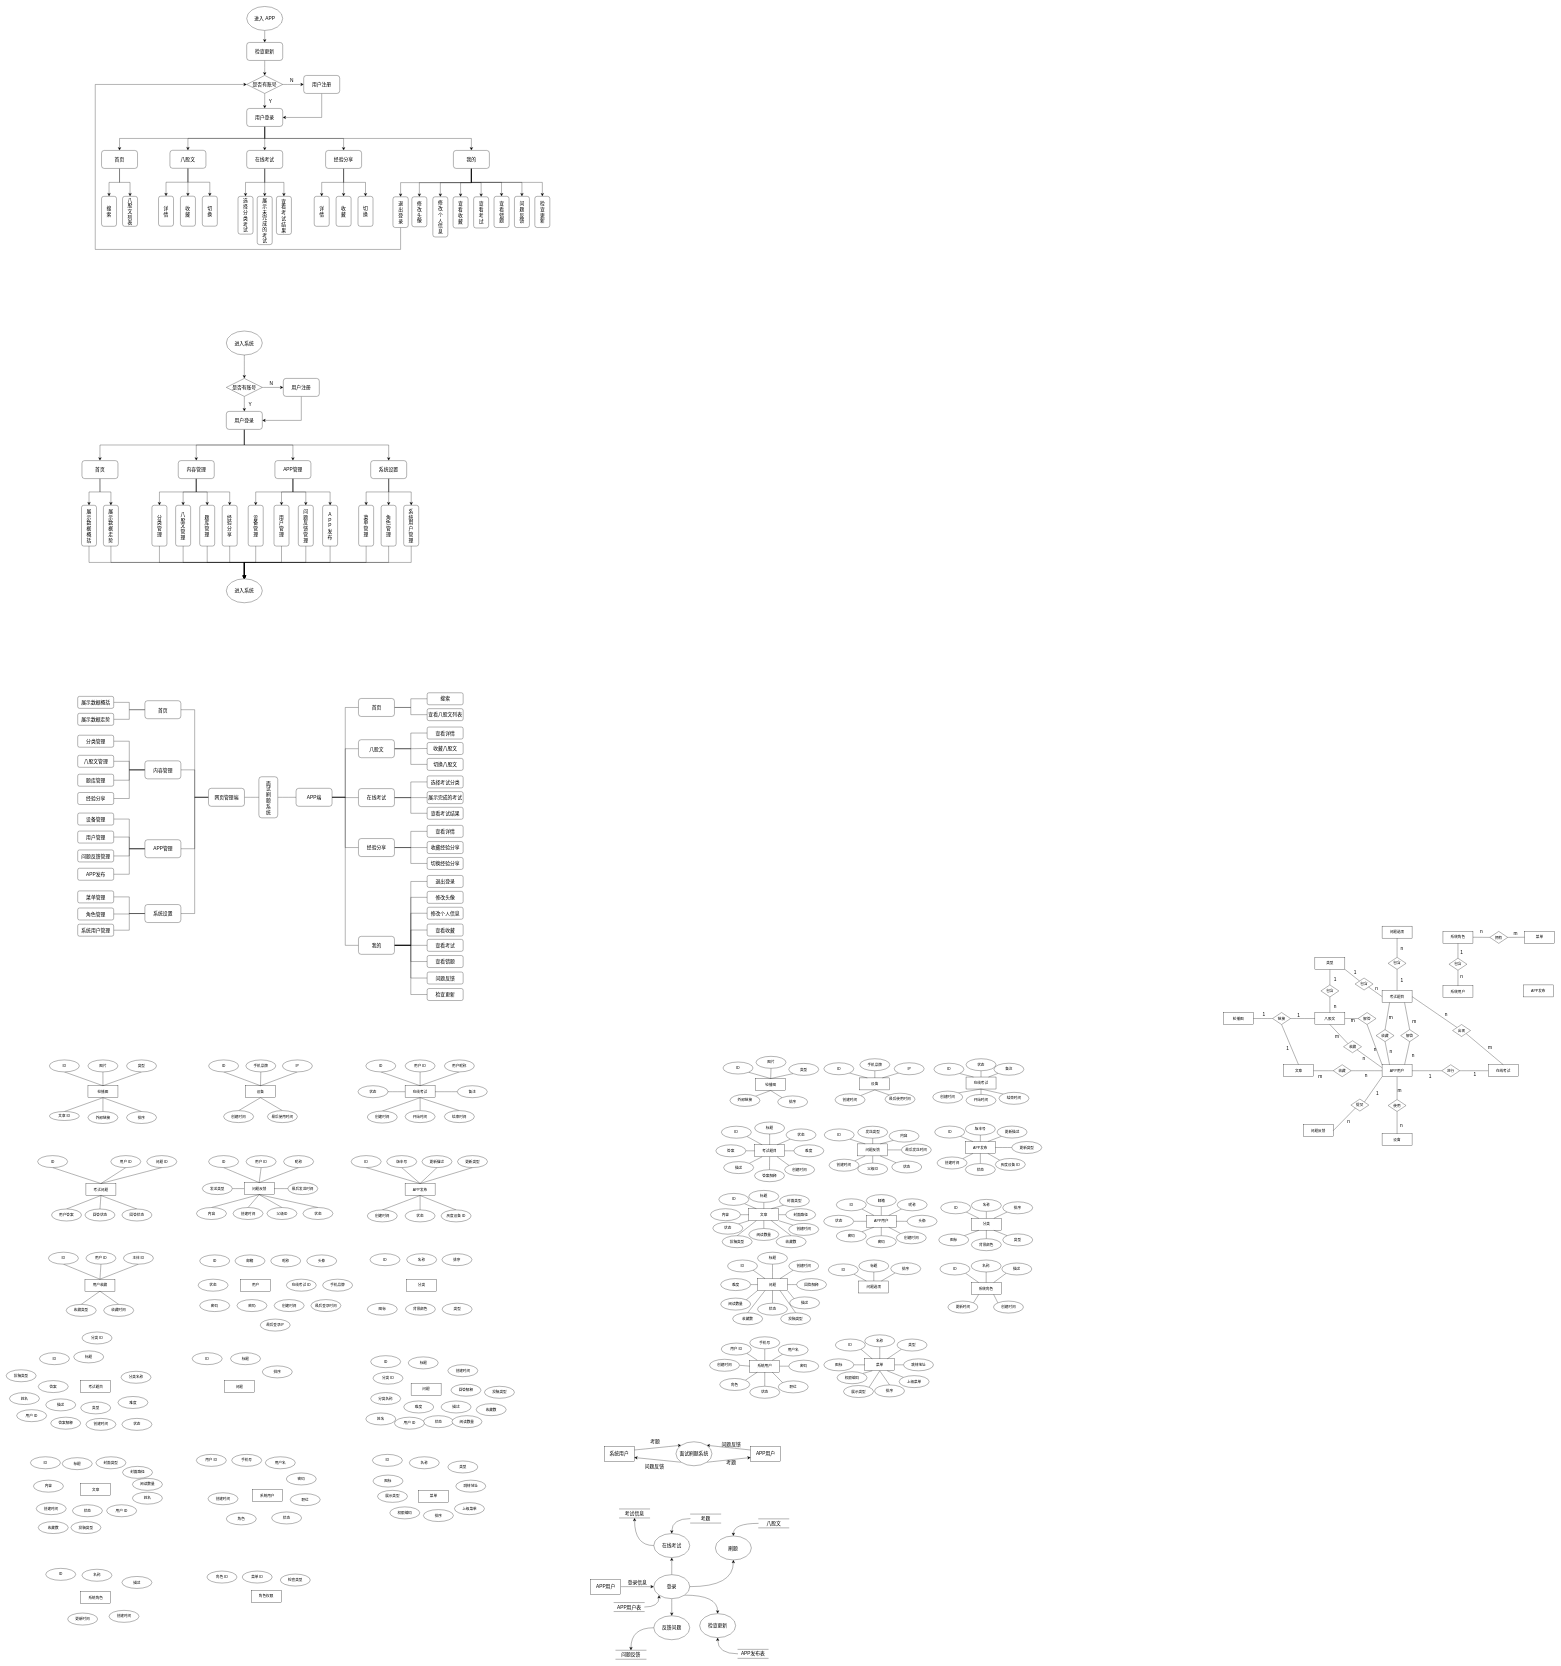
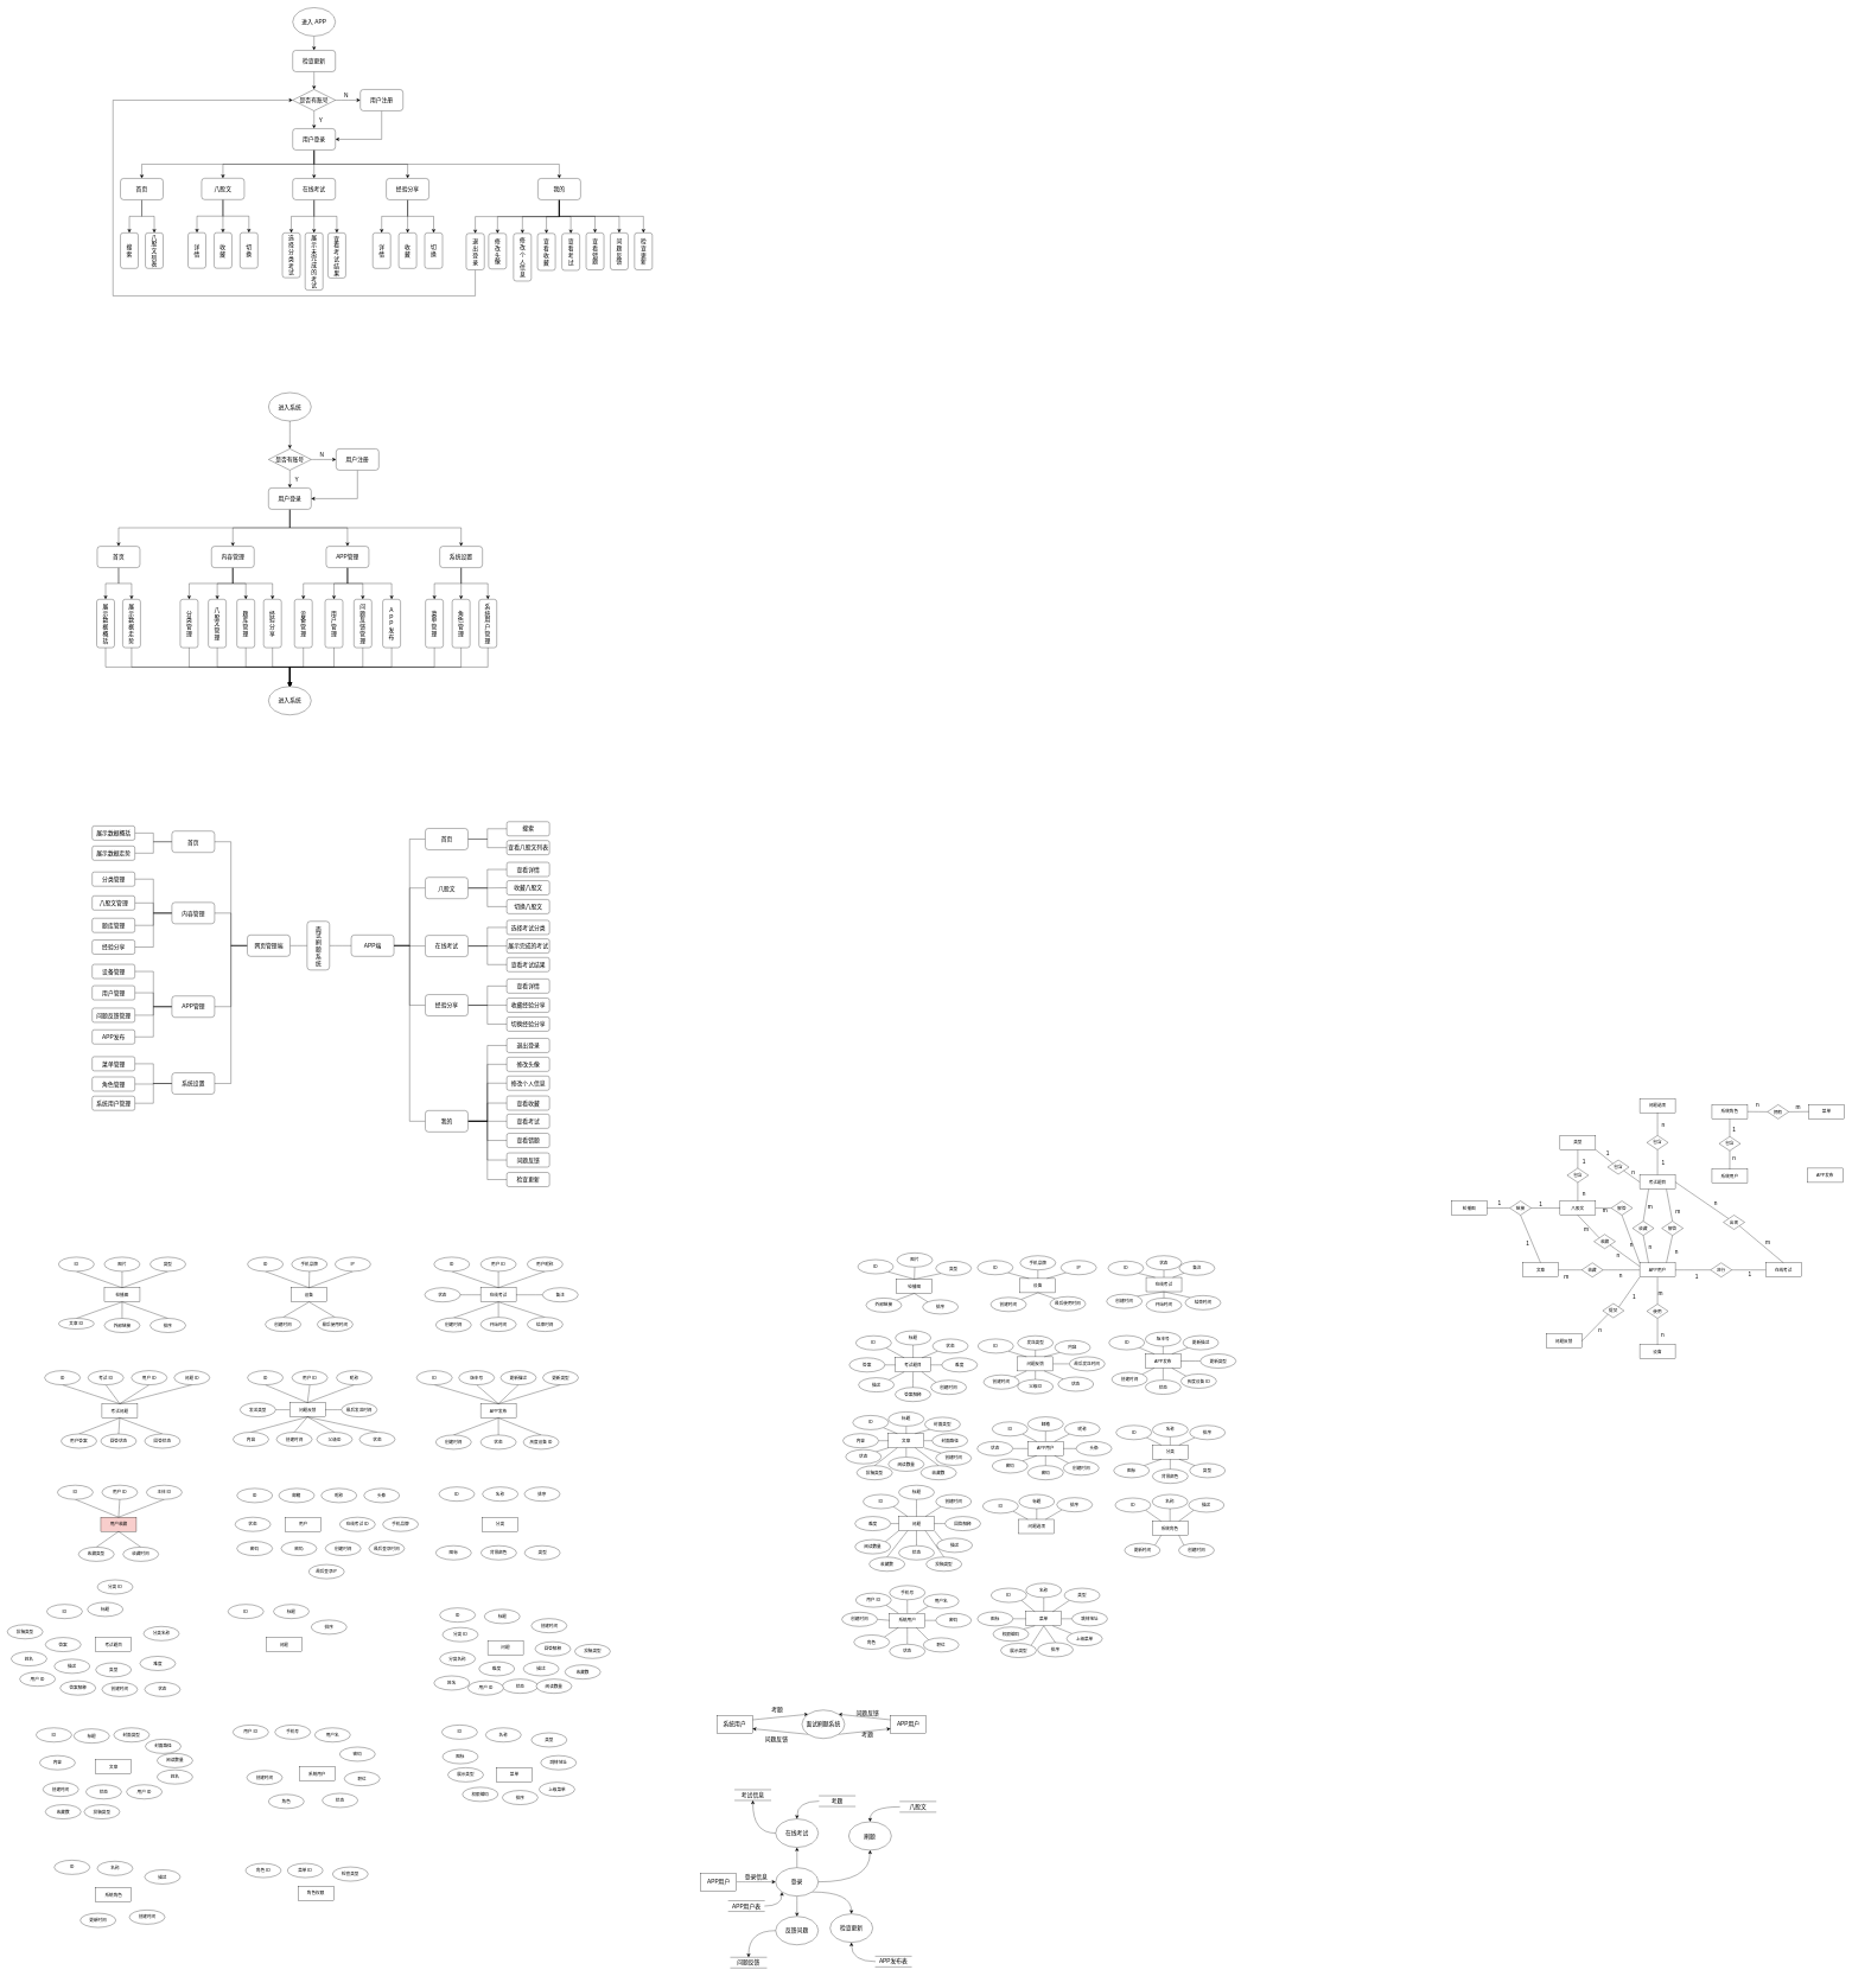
+ <mxCell id="253" value="考试 ID" style="ellipse;whiteSpace=wrap;html=1;align=center;" parent="1" vertex="1"><mxGeometry x="246.88" y="3851" width="100" height="40" as="geometry" /></mxCell>
+ <mxCell id="252" style="edgeStyle=none;curved=1;rounded=0;orthogonalLoop=1;jettySize=auto;html=1;exitX=0.5;exitY=1;exitDx=0;exitDy=0;entryX=0.5;entryY=0;entryDx=0;entryDy=0;fontSize=12;startSize=8;endSize=8;endArrow=none;endFill=0;" parent="1" source="253" target="249" edge="1"><mxGeometry relative="1" as="geometry" /></mxCell>
- <mxCell id="298" value="用户收藏" style="whiteSpace=wrap;html=1;align=center;" parent="1" vertex="1"><mxGeometry x="282.75" y="4263" width="100" height="40" as="geometry" /></mxCell>
+ <mxCell id="298" value="用户收藏" style="whiteSpace=wrap;html=1;align=center;fillColor=#f8cecc;" parent="1" vertex="1"><mxGeometry x="282.75" y="4263" width="100" height="40" as="geometry" /></mxCell>
